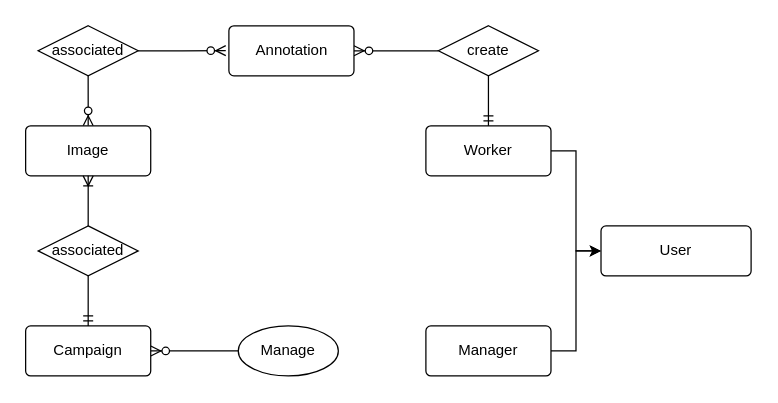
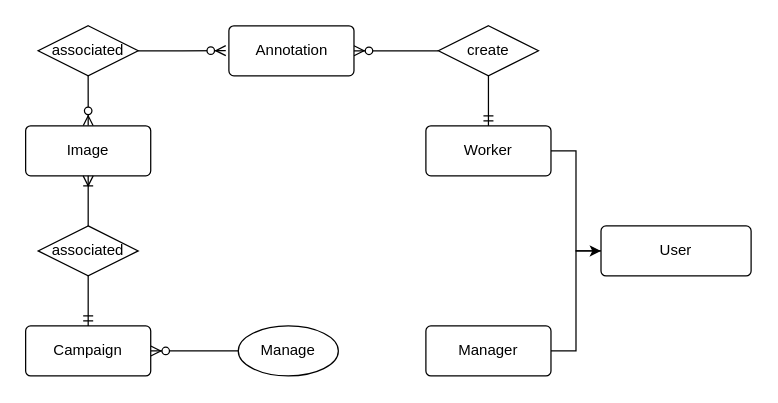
- <mxCell id="5" style="edgeStyle=orthogonalEdgeStyle;rounded=0;orthogonalLoop=1;jettySize=auto;html=1;exitX=1;exitY=0.5;exitDx=0;exitDy=0;entryX=0;entryY=0.5;entryDx=0;entryDy=0;" edge="1" parent="1" source="6" target="2"><mxGeometry relative="1" as="geometry"><Array as="points"><mxPoint x="460" y="120" /><mxPoint x="460" y="200" /></Array></mxGeometry></mxCell>
+ <mxCell id="5" style="edgeStyle=orthogonalEdgeStyle;rounded=0;orthogonalLoop=1;jettySize=auto;html=1;exitX=1;exitY=0.5;exitDx=0;exitDy=0;entryX=0;entryY=0.5;entryDx=0;entryDy=0;endArrow=none;" edge="1" parent="1" source="6" target="2"><mxGeometry relative="1" as="geometry"><Array as="points"><mxPoint x="460" y="120" /><mxPoint x="460" y="200" /></Array></mxGeometry></mxCell>
